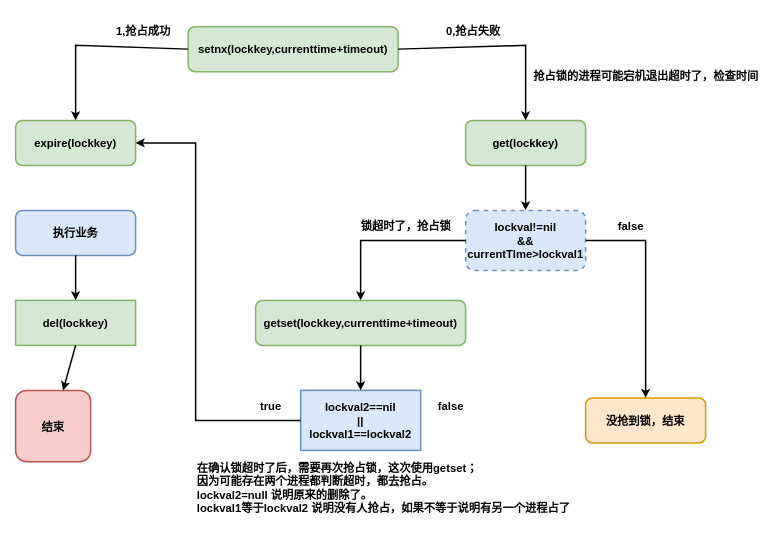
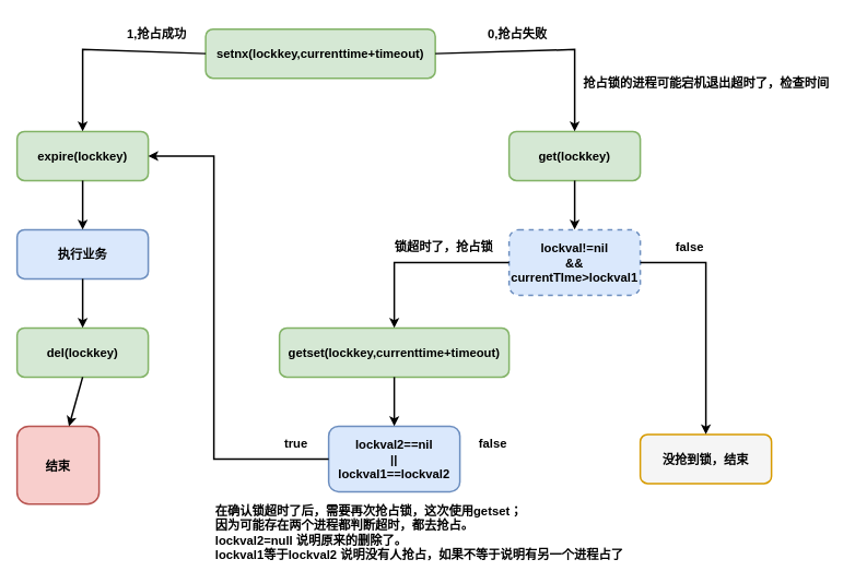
+ <mxCell id="7" value="" style="endArrow=classic;html=1;rounded=0;fontSize=15;strokeWidth=2;exitX=0.5;exitY=1;exitDx=0;exitDy=0;entryX=0.5;entryY=0;entryDx=0;entryDy=0;" edge="1" parent="1" source="3" target="4"><mxGeometry width="50" height="50" relative="1" as="geometry"><mxPoint x="740" y="200" as="sourcePoint" /><mxPoint x="790" y="150" as="targetPoint" /></mxGeometry></mxCell>
- <mxCell id="5" value="&lt;span style=&quot;font-size: 15px;&quot;&gt;&lt;b&gt;del(lockkey)&lt;/b&gt;&lt;/span&gt;" style="whiteSpace=wrap;html=1;strokeWidth=2;fillWeight=4;hachureGap=8;hachureAngle=45;fillColor=#d5e8d4;strokeColor=#82b366;rounded=0;" vertex="1" parent="1"><mxGeometry x="20" y="400" width="160" height="60" as="geometry" /></mxCell>
+ <mxCell id="5" value="&lt;span style=&quot;font-size: 15px;&quot;&gt;&lt;b&gt;del(lockkey)&lt;/b&gt;&lt;/span&gt;" style="rounded=1;whiteSpace=wrap;html=1;strokeWidth=2;fillWeight=4;hachureGap=8;hachureAngle=45;fillColor=#d5e8d4;strokeColor=#82b366;" vertex="1" parent="1"><mxGeometry x="20" y="400" width="160" height="60" as="geometry" /></mxCell>
- <mxCell id="18" value="&lt;span style=&quot;font-size: 15px;&quot;&gt;&lt;b&gt;lockval2==nil&lt;br&gt;||&lt;br&gt;lockval1==lockval2&lt;/b&gt;&lt;/span&gt;" style="whiteSpace=wrap;html=1;strokeWidth=2;fillWeight=4;hachureGap=8;hachureAngle=45;fillColor=#dae8fc;strokeColor=#6c8ebf;rounded=0;" vertex="1" parent="1"><mxGeometry x="400" y="520" width="160" height="80" as="geometry" /></mxCell>
+ <mxCell id="18" value="&lt;span style=&quot;font-size: 15px;&quot;&gt;&lt;b&gt;lockval2==nil&lt;br&gt;||&lt;br&gt;lockval1==lockval2&lt;/b&gt;&lt;/span&gt;" style="rounded=1;whiteSpace=wrap;html=1;strokeWidth=2;fillWeight=4;hachureGap=8;hachureAngle=45;fillColor=#dae8fc;strokeColor=#6c8ebf;" vertex="1" parent="1"><mxGeometry x="400" y="520" width="160" height="80" as="geometry" /></mxCell>
- <mxCell id="14" value="&lt;span style=&quot;font-size: 15px;&quot;&gt;&lt;b&gt;没抢到锁，结束&lt;/b&gt;&lt;/span&gt;" style="rounded=1;whiteSpace=wrap;html=1;strokeWidth=2;fillWeight=4;hachureGap=8;hachureAngle=45;fillColor=#ffe6cc;strokeColor=#d79b00;" vertex="1" parent="1"><mxGeometry x="780" y="530" width="160" height="60" as="geometry" /></mxCell>
+ <mxCell id="14" value="&lt;span style=&quot;font-size: 15px;&quot;&gt;&lt;b&gt;没抢到锁，结束&lt;/b&gt;&lt;/span&gt;" style="rounded=1;whiteSpace=wrap;html=1;strokeWidth=2;fillWeight=4;hachureGap=8;hachureAngle=45;fillColor=#f5f5f5;strokeColor=#d79b00;" vertex="1" parent="1"><mxGeometry x="780" y="530" width="160" height="60" as="geometry" /></mxCell>
